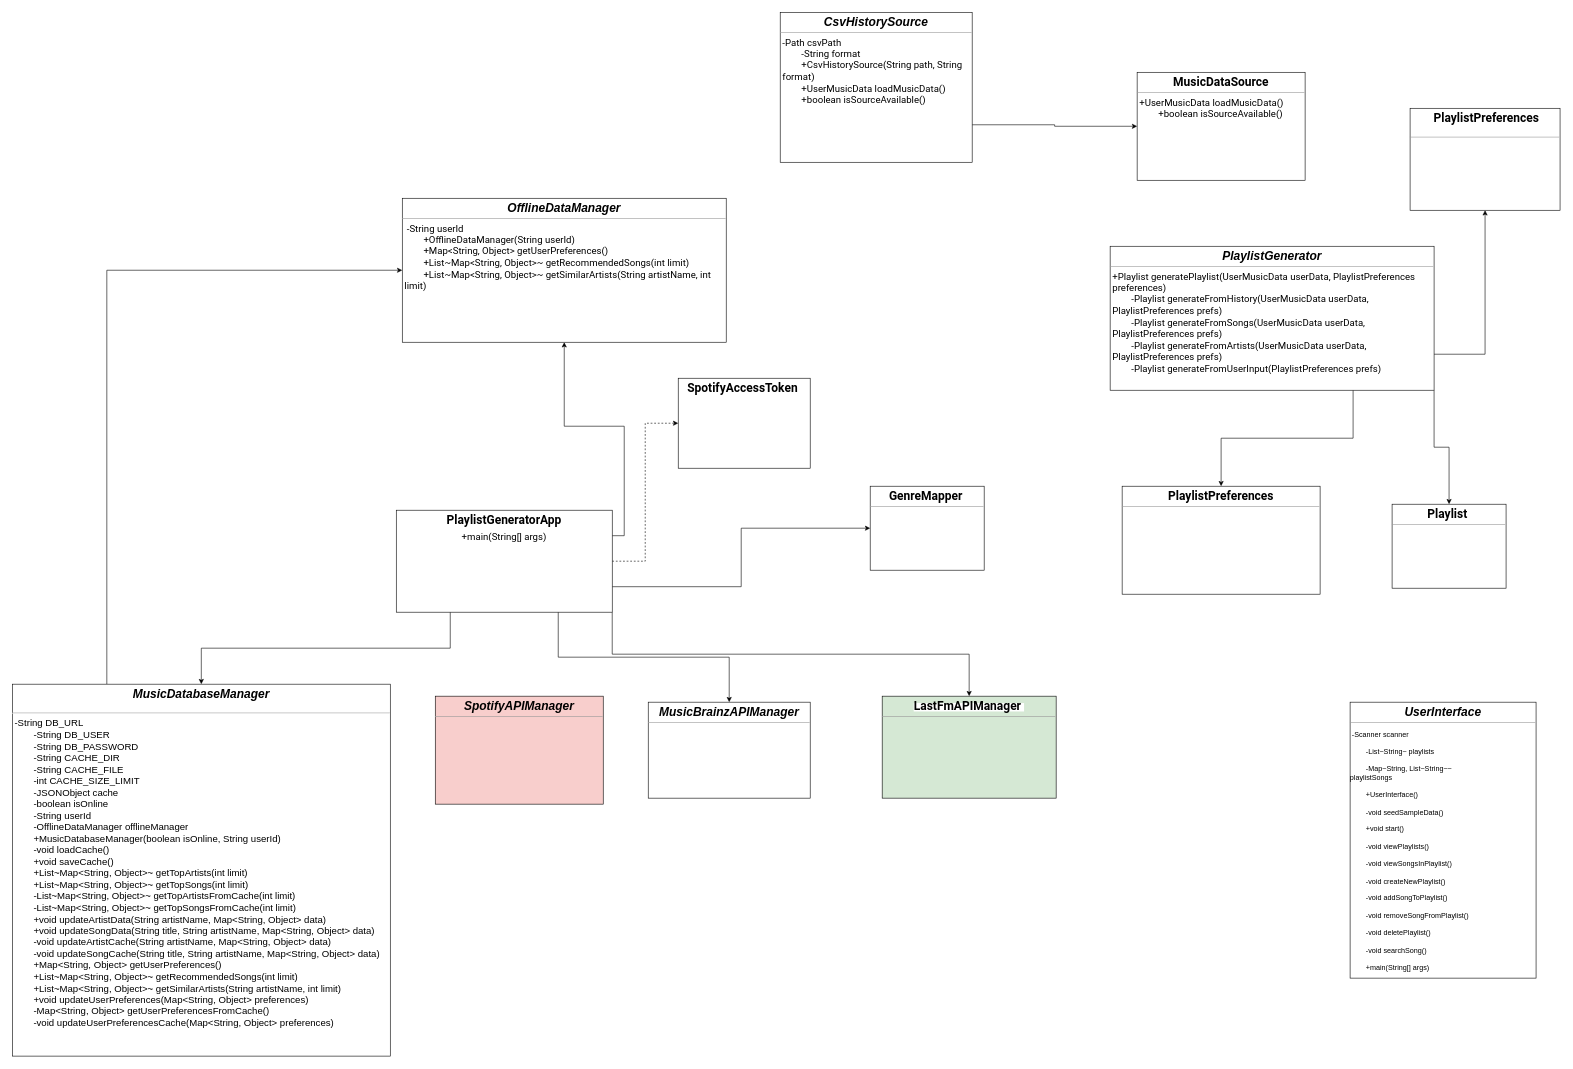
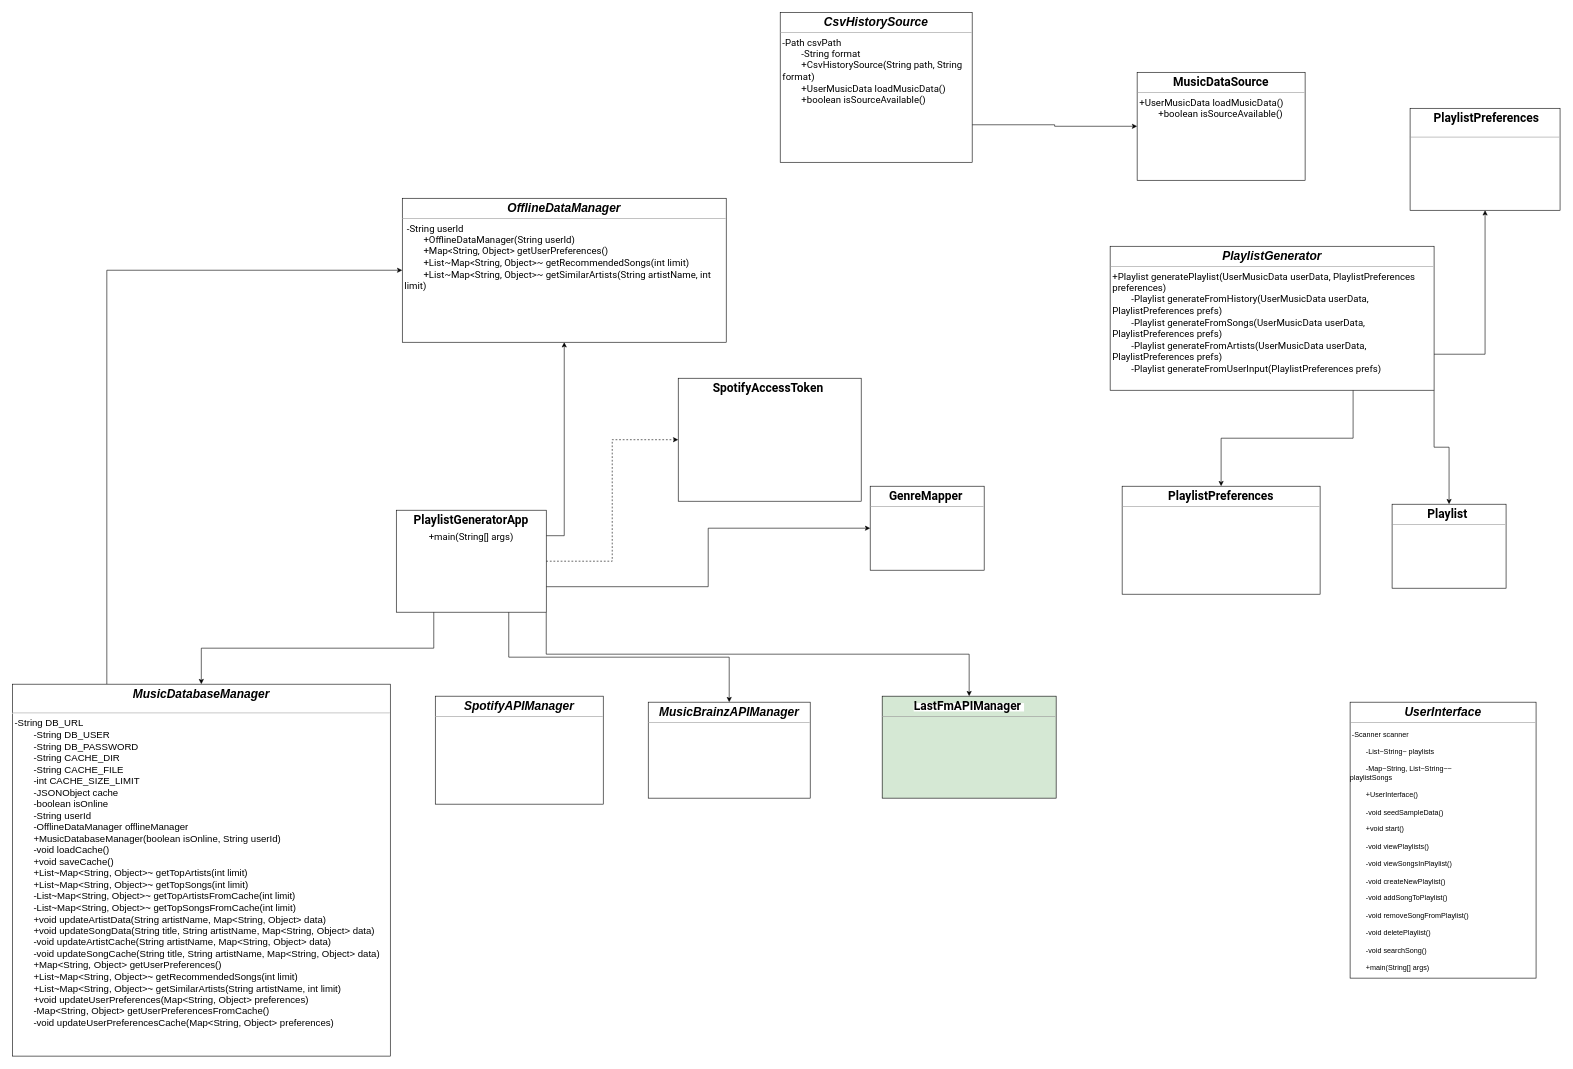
- <mxCell id="6" value="&lt;p style=&quot;margin:0px;margin-top:4px;text-align:center;&quot;&gt;&lt;span style=&quot;font-family: Roboto, -apple-system, BlinkMacSystemFont, &amp;quot;Apple Color Emoji&amp;quot;, &amp;quot;Segoe UI&amp;quot;, Oxygen, Ubuntu, Cantarell, &amp;quot;Fira Sans&amp;quot;, &amp;quot;Droid Sans&amp;quot;, &amp;quot;Helvetica Neue&amp;quot;, sans-serif; text-align: start; white-space: pre-wrap;&quot;&gt;&lt;font style=&quot;color: rgb(0, 0, 0); font-size: 20px;&quot;&gt;&lt;b style=&quot;&quot;&gt;SpotifyAccessToken &lt;/b&gt;&lt;/font&gt;&lt;/span&gt;&lt;/p&gt;&lt;p style=&quot;margin:0px;margin-left:4px;&quot;&gt;&lt;/p&gt;&lt;p style=&quot;margin:0px;margin-left:4px;&quot;&gt;&lt;br&gt;&lt;/p&gt;" style="verticalAlign=top;align=left;overflow=fill;fontSize=12;fontFamily=Helvetica;html=1;rounded=0;shadow=0;comic=0;labelBackgroundColor=none;strokeWidth=1" parent="1" vertex="1"><mxGeometry x="1130" y="630" width="220" height="150" as="geometry" /></mxCell>
+ <mxCell id="6" value="&lt;p style=&quot;margin:0px;margin-top:4px;text-align:center;&quot;&gt;&lt;span style=&quot;font-family: Roboto, -apple-system, BlinkMacSystemFont, &amp;quot;Apple Color Emoji&amp;quot;, &amp;quot;Segoe UI&amp;quot;, Oxygen, Ubuntu, Cantarell, &amp;quot;Fira Sans&amp;quot;, &amp;quot;Droid Sans&amp;quot;, &amp;quot;Helvetica Neue&amp;quot;, sans-serif; text-align: start; white-space: pre-wrap;&quot;&gt;&lt;font style=&quot;color: rgb(0, 0, 0); font-size: 20px;&quot;&gt;&lt;b style=&quot;&quot;&gt;SpotifyAccessToken &lt;/b&gt;&lt;/font&gt;&lt;/span&gt;&lt;/p&gt;&lt;p style=&quot;margin:0px;margin-left:4px;&quot;&gt;&lt;/p&gt;&lt;p style=&quot;margin:0px;margin-left:4px;&quot;&gt;&lt;br&gt;&lt;/p&gt;" style="verticalAlign=top;align=left;overflow=fill;fontSize=12;fontFamily=Helvetica;html=1;rounded=0;shadow=0;comic=0;labelBackgroundColor=none;strokeWidth=1" parent="1" vertex="1"><mxGeometry x="1130" y="630" width="305" height="205" as="geometry" /></mxCell>
- <mxCell id="24" value="&lt;p style=&quot;margin:0px;margin-top:4px;text-align:center;&quot;&gt;&lt;span style=&quot;font-family: Roboto, -apple-system, BlinkMacSystemFont, &amp;quot;Apple Color Emoji&amp;quot;, &amp;quot;Segoe UI&amp;quot;, Oxygen, Ubuntu, Cantarell, &amp;quot;Fira Sans&amp;quot;, &amp;quot;Droid Sans&amp;quot;, &amp;quot;Helvetica Neue&amp;quot;, sans-serif; text-align: start; white-space: pre-wrap;&quot;&gt;&lt;font style=&quot;color: rgb(0, 0, 0); font-size: 20px;&quot;&gt;&lt;b style=&quot;&quot;&gt;PlaylistGeneratorApp&lt;/b&gt;&lt;/font&gt;&lt;/span&gt;&lt;/p&gt;&lt;p style=&quot;margin:0px;margin-top:4px;text-align:center;&quot;&gt;&lt;span style=&quot;font-family: Roboto, -apple-system, BlinkMacSystemFont, &amp;quot;Apple Color Emoji&amp;quot;, &amp;quot;Segoe UI&amp;quot;, Oxygen, Ubuntu, Cantarell, &amp;quot;Fira Sans&amp;quot;, &amp;quot;Droid Sans&amp;quot;, &amp;quot;Helvetica Neue&amp;quot;, sans-serif; font-size: 16px; text-align: start; white-space: pre-wrap;&quot;&gt;&lt;font style=&quot;color: rgb(0, 0, 0);&quot;&gt;+main(String[] args)&lt;/font&gt;&lt;/span&gt;&lt;span style=&quot;font-family: Roboto, -apple-system, BlinkMacSystemFont, &amp;quot;Apple Color Emoji&amp;quot;, &amp;quot;Segoe UI&amp;quot;, Oxygen, Ubuntu, Cantarell, &amp;quot;Fira Sans&amp;quot;, &amp;quot;Droid Sans&amp;quot;, &amp;quot;Helvetica Neue&amp;quot;, sans-serif; text-align: start; white-space: pre-wrap;&quot;&gt;&lt;font style=&quot;color: rgb(0, 0, 0); font-size: 20px;&quot;&gt;&lt;b style=&quot;&quot;&gt;&lt;/b&gt;&lt;/font&gt;&lt;/span&gt;&lt;/p&gt;" style="verticalAlign=top;align=left;overflow=fill;fontSize=12;fontFamily=Helvetica;html=1;rounded=0;shadow=0;comic=0;labelBackgroundColor=none;strokeWidth=1" vertex="1" parent="1"><mxGeometry x="660" y="850" width="360" height="170" as="geometry" /></mxCell>
+ <mxCell id="24" value="&lt;p style=&quot;margin:0px;margin-top:4px;text-align:center;&quot;&gt;&lt;span style=&quot;font-family: Roboto, -apple-system, BlinkMacSystemFont, &amp;quot;Apple Color Emoji&amp;quot;, &amp;quot;Segoe UI&amp;quot;, Oxygen, Ubuntu, Cantarell, &amp;quot;Fira Sans&amp;quot;, &amp;quot;Droid Sans&amp;quot;, &amp;quot;Helvetica Neue&amp;quot;, sans-serif; text-align: start; white-space: pre-wrap;&quot;&gt;&lt;font style=&quot;color: rgb(0, 0, 0); font-size: 20px;&quot;&gt;&lt;b style=&quot;&quot;&gt;PlaylistGeneratorApp&lt;/b&gt;&lt;/font&gt;&lt;/span&gt;&lt;/p&gt;&lt;p style=&quot;margin:0px;margin-top:4px;text-align:center;&quot;&gt;&lt;span style=&quot;font-family: Roboto, -apple-system, BlinkMacSystemFont, &amp;quot;Apple Color Emoji&amp;quot;, &amp;quot;Segoe UI&amp;quot;, Oxygen, Ubuntu, Cantarell, &amp;quot;Fira Sans&amp;quot;, &amp;quot;Droid Sans&amp;quot;, &amp;quot;Helvetica Neue&amp;quot;, sans-serif; font-size: 16px; text-align: start; white-space: pre-wrap;&quot;&gt;&lt;font style=&quot;color: rgb(0, 0, 0);&quot;&gt;+main(String[] args)&lt;/font&gt;&lt;/span&gt;&lt;span style=&quot;font-family: Roboto, -apple-system, BlinkMacSystemFont, &amp;quot;Apple Color Emoji&amp;quot;, &amp;quot;Segoe UI&amp;quot;, Oxygen, Ubuntu, Cantarell, &amp;quot;Fira Sans&amp;quot;, &amp;quot;Droid Sans&amp;quot;, &amp;quot;Helvetica Neue&amp;quot;, sans-serif; text-align: start; white-space: pre-wrap;&quot;&gt;&lt;font style=&quot;color: rgb(0, 0, 0); font-size: 20px;&quot;&gt;&lt;b style=&quot;&quot;&gt;&lt;/b&gt;&lt;/font&gt;&lt;/span&gt;&lt;/p&gt;" style="verticalAlign=top;align=left;overflow=fill;fontSize=12;fontFamily=Helvetica;html=1;rounded=0;shadow=0;comic=0;labelBackgroundColor=none;strokeWidth=1" vertex="1" parent="1"><mxGeometry x="660" y="850" width="250" height="170" as="geometry" /></mxCell>
- <mxCell id="12" value="&lt;p style=&quot;margin:0px;margin-top:4px;text-align:center;&quot;&gt;&lt;i&gt;&lt;font style=&quot;font-size: 20px;&quot;&gt;&lt;b&gt;SpotifyAPIManager&lt;/b&gt;&lt;/font&gt;&lt;/i&gt;&lt;/p&gt;&lt;hr size=&quot;1&quot;&gt;&lt;p style=&quot;margin:0px;margin-left:4px;&quot;&gt;&lt;br&gt;&lt;/p&gt;" style="verticalAlign=top;align=left;overflow=fill;fontSize=12;fontFamily=Helvetica;html=1;rounded=0;shadow=0;comic=0;labelBackgroundColor=none;strokeWidth=1;fillColor=#f8cecc;" vertex="1" parent="1"><mxGeometry x="725" y="1160" width="280" height="180" as="geometry" /></mxCell>
+ <mxCell id="12" value="&lt;p style=&quot;margin:0px;margin-top:4px;text-align:center;&quot;&gt;&lt;i&gt;&lt;font style=&quot;font-size: 20px;&quot;&gt;&lt;b&gt;SpotifyAPIManager&lt;/b&gt;&lt;/font&gt;&lt;/i&gt;&lt;/p&gt;&lt;hr size=&quot;1&quot;&gt;&lt;p style=&quot;margin:0px;margin-left:4px;&quot;&gt;&lt;br&gt;&lt;/p&gt;" style="verticalAlign=top;align=left;overflow=fill;fontSize=12;fontFamily=Helvetica;html=1;rounded=0;shadow=0;comic=0;labelBackgroundColor=none;strokeWidth=1" vertex="1" parent="1"><mxGeometry x="725" y="1160" width="280" height="180" as="geometry" /></mxCell>
